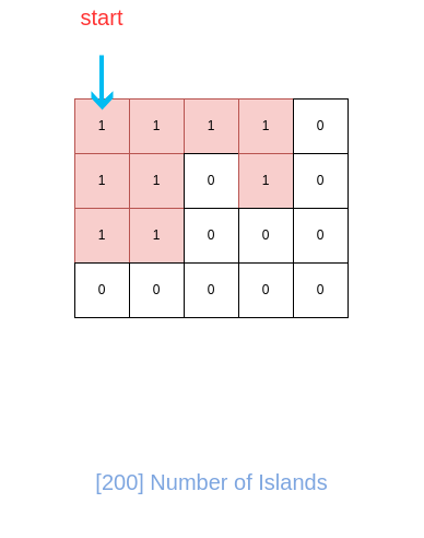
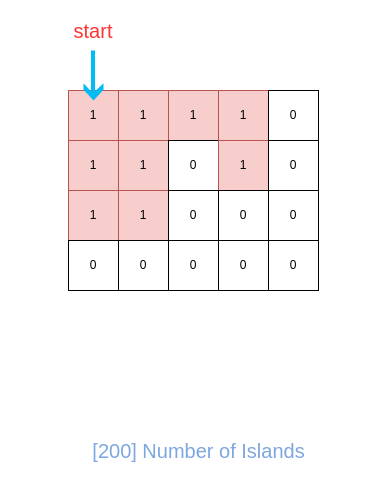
- <mxCell id="24" value="start" style="text;html=1;strokeColor=none;fillColor=none;align=center;verticalAlign=middle;whiteSpace=wrap;rounded=0;fontSize=20;fontColor=#FF3333;" vertex="1" parent="1"><mxGeometry x="73" y="5" width="40" height="20" as="geometry" /></mxCell>
+ <mxCell id="24" value="start" style="text;html=1;strokeColor=none;fillColor=none;align=center;verticalAlign=middle;whiteSpace=wrap;rounded=0;fontSize=20;fontColor=#FF3333;" vertex="1" parent="1"><mxGeometry x="73" y="20" width="40" height="20" as="geometry" /></mxCell>
- <mxCell id="22" value="[200] Number of Islands" style="text;strokeColor=none;fillColor=none;align=center;verticalAlign=middle;whiteSpace=wrap;rounded=0;gradientColor=none;fontColor=#7EA6E0;fontSize=20;" vertex="1" parent="1"><mxGeometry x="20.5" y="410" width="345" height="60" as="geometry" /></mxCell>
+ <mxCell id="22" value="[200] Number of Islands" style="text;strokeColor=none;fillColor=none;align=center;verticalAlign=middle;whiteSpace=wrap;rounded=0;gradientColor=none;fontColor=#7EA6E0;fontSize=20;" vertex="1" parent="1"><mxGeometry x="25.5" y="420" width="345" height="60" as="geometry" /></mxCell>
